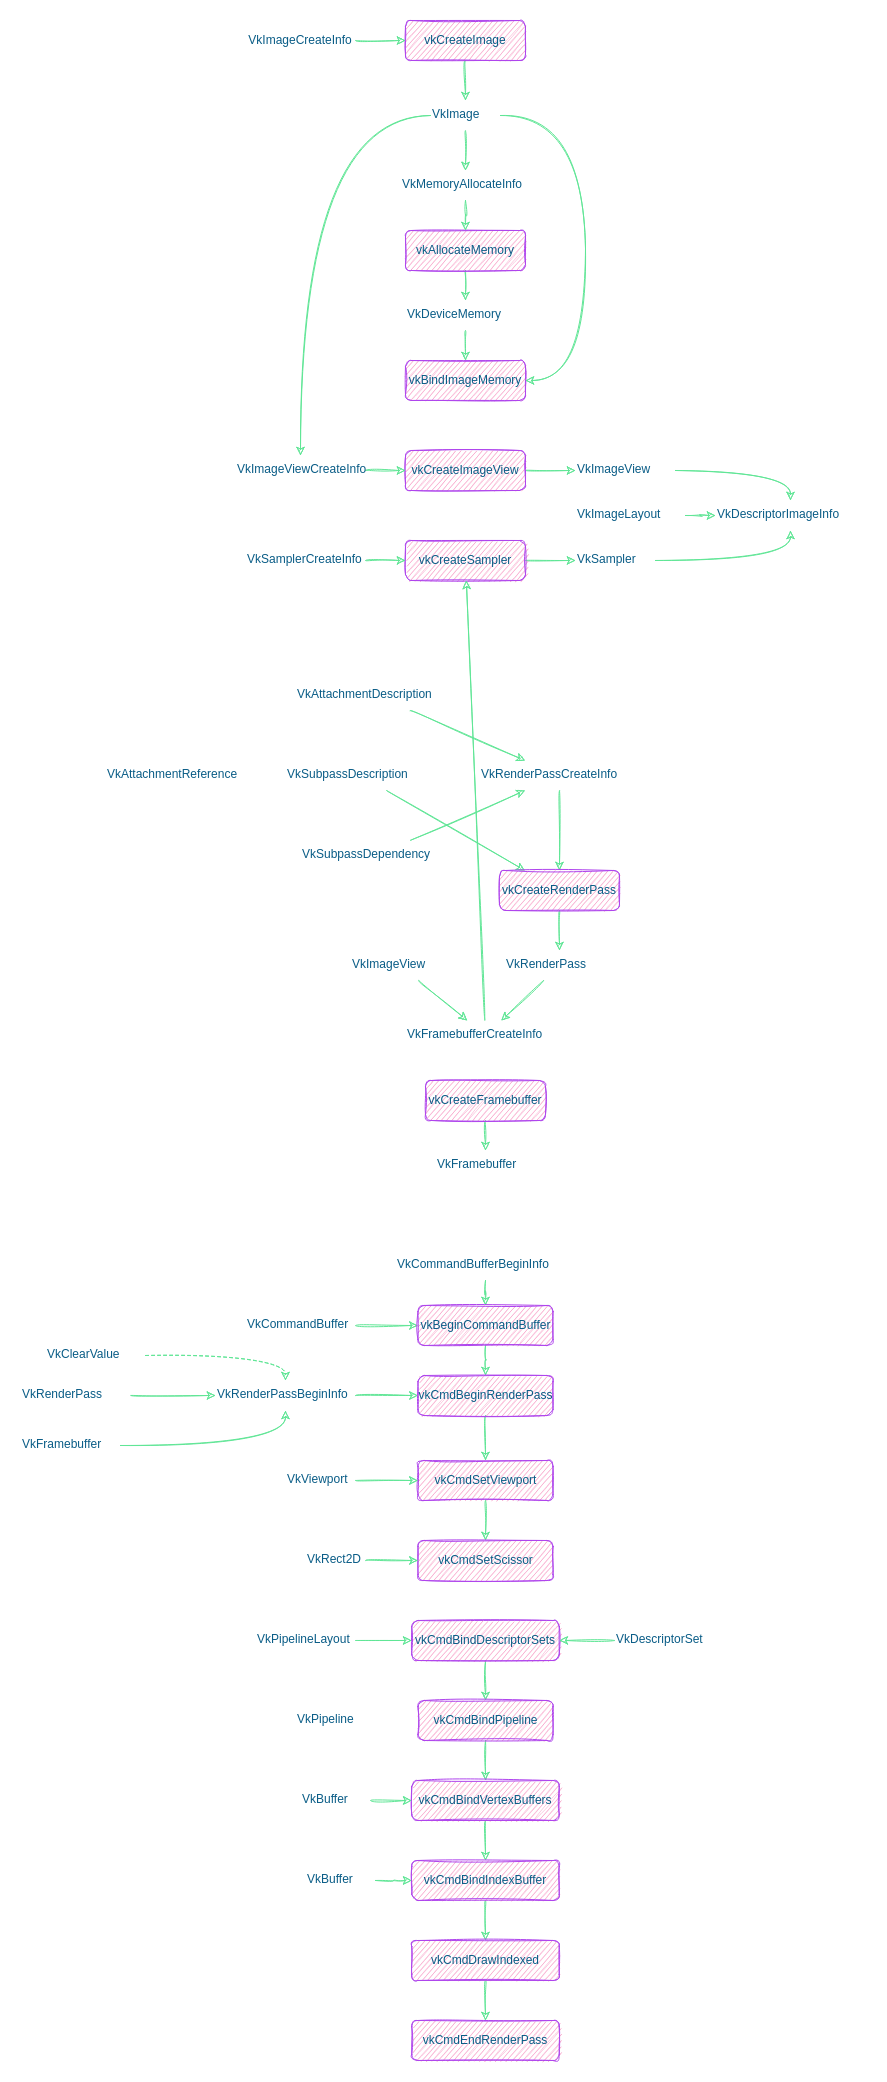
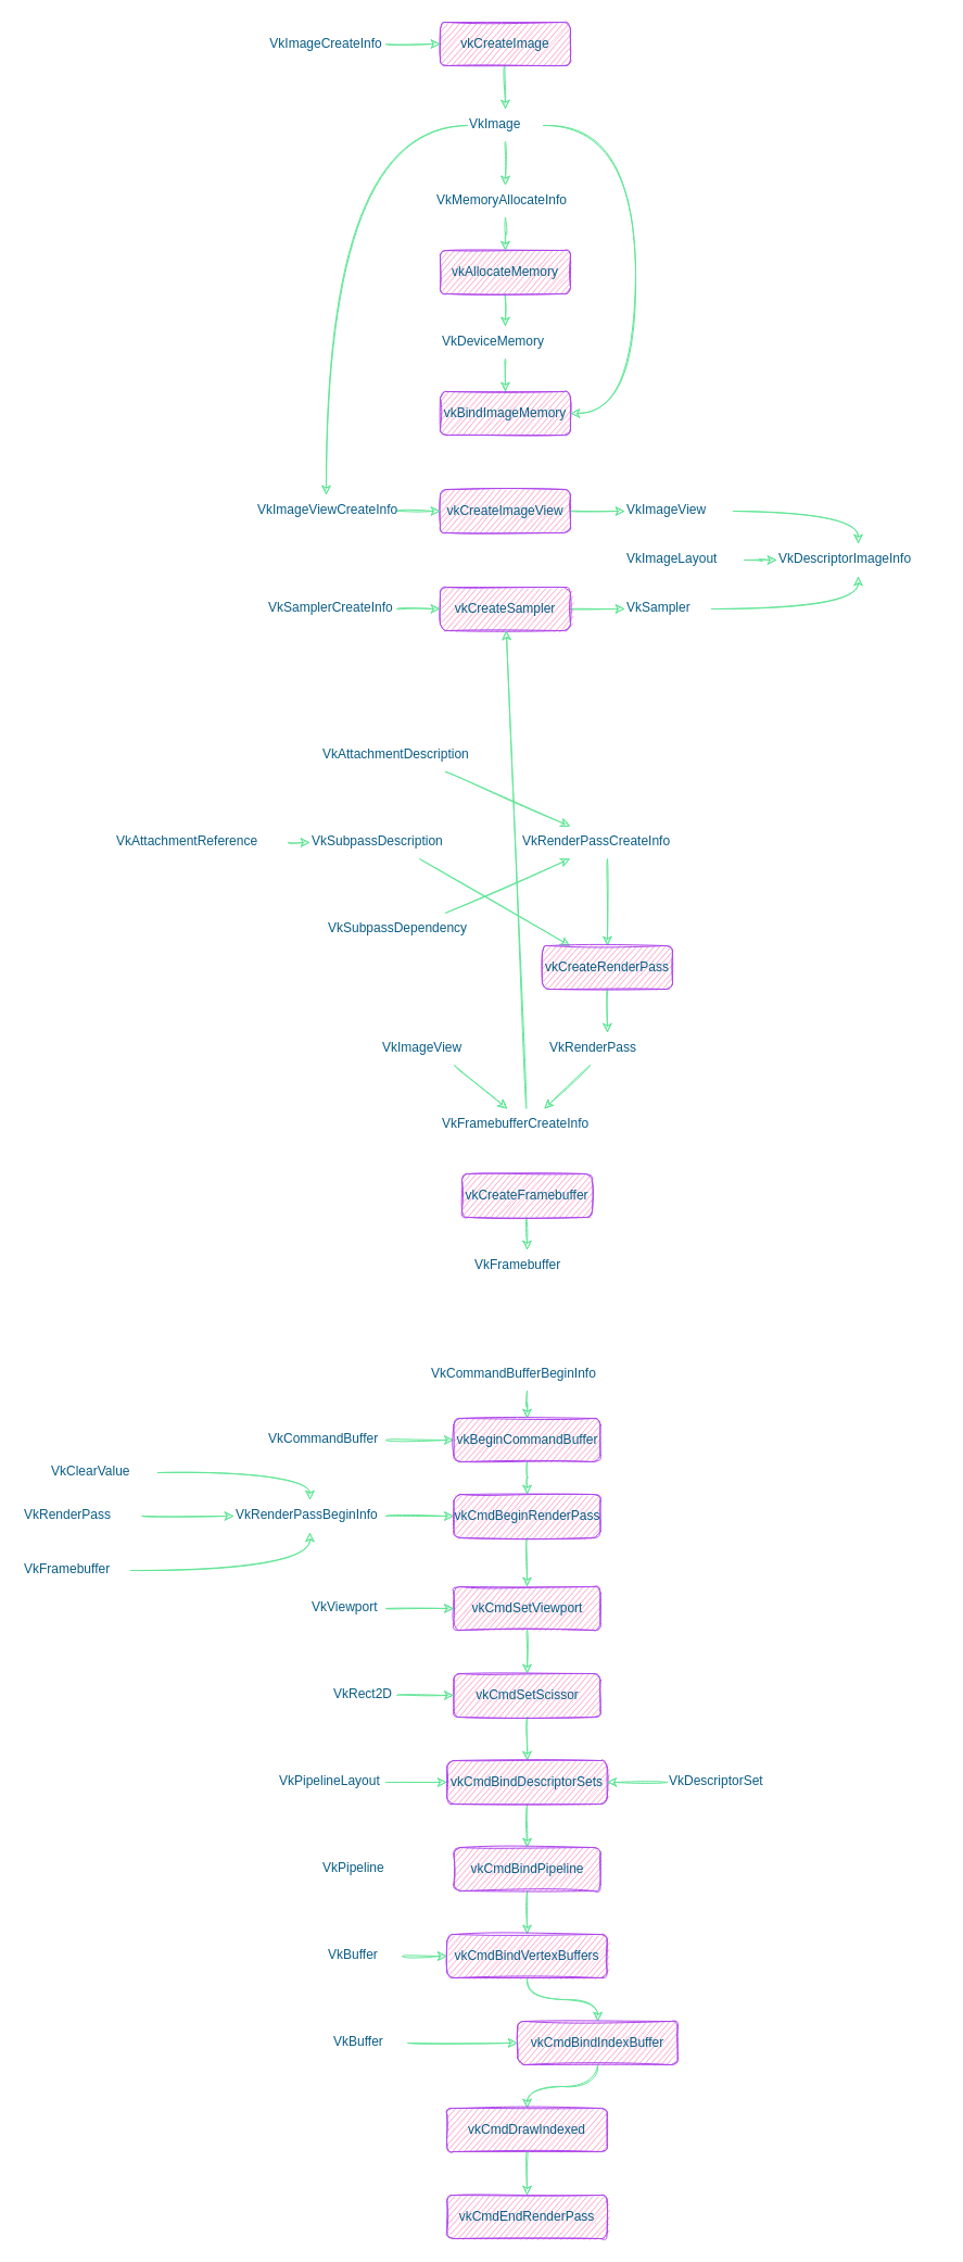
+ <mxCell id="27" style="rounded=1;orthogonalLoop=1;jettySize=auto;html=1;curved=1;sketch=1;strokeColor=#60E696;fontColor=#095C86;" edge="1" parent="1" source="28" target="30"><mxGeometry relative="1" as="geometry" /></mxCell>
- <mxCell id="60" style="edgeStyle=orthogonalEdgeStyle;curved=1;rounded=1;sketch=1;orthogonalLoop=1;jettySize=auto;html=1;fontColor=#095C86;strokeColor=#60E696;fillColor=#F694C1;entryX=0.5;entryY=0;entryDx=0;entryDy=0;dashed=1;" edge="1" parent="1" source="61" target="59"><mxGeometry relative="1" as="geometry" /></mxCell>
+ <mxCell id="60" style="edgeStyle=orthogonalEdgeStyle;curved=1;rounded=1;sketch=1;orthogonalLoop=1;jettySize=auto;html=1;fontColor=#095C86;strokeColor=#60E696;fillColor=#F694C1;entryX=0.5;entryY=0;entryDx=0;entryDy=0;" edge="1" parent="1" source="61" target="59"><mxGeometry relative="1" as="geometry" /></mxCell>
+ <mxCell id="73" value="" style="edgeStyle=orthogonalEdgeStyle;curved=1;rounded=1;sketch=1;orthogonalLoop=1;jettySize=auto;html=1;fontColor=#095C86;strokeColor=#60E696;fillColor=#F694C1;" edge="1" parent="1" source="74" target="78"><mxGeometry relative="1" as="geometry" /></mxCell>
- <mxCell id="89" value="&lt;div style=&quot;text-align: left&quot;&gt;vkCmdBindIndexBuffer&lt;br&gt;&lt;/div&gt;" style="rounded=1;whiteSpace=wrap;html=1;fontSize=12;glass=0;strokeWidth=1;shadow=0;sketch=1;fillColor=#F694C1;strokeColor=#AF45ED;fontColor=#095C86;" vertex="1" parent="1"><mxGeometry x="411.25" y="1860" width="147.5" height="40" as="geometry" /></mxCell>
+ <mxCell id="89" value="&lt;div style=&quot;text-align: left&quot;&gt;vkCmdBindIndexBuffer&lt;br&gt;&lt;/div&gt;" style="rounded=1;whiteSpace=wrap;html=1;fontSize=12;glass=0;strokeWidth=1;shadow=0;sketch=1;fillColor=#F694C1;strokeColor=#AF45ED;fontColor=#095C86;" vertex="1" parent="1"><mxGeometry x="476.25" y="1860" width="147.5" height="40" as="geometry" /></mxCell>
